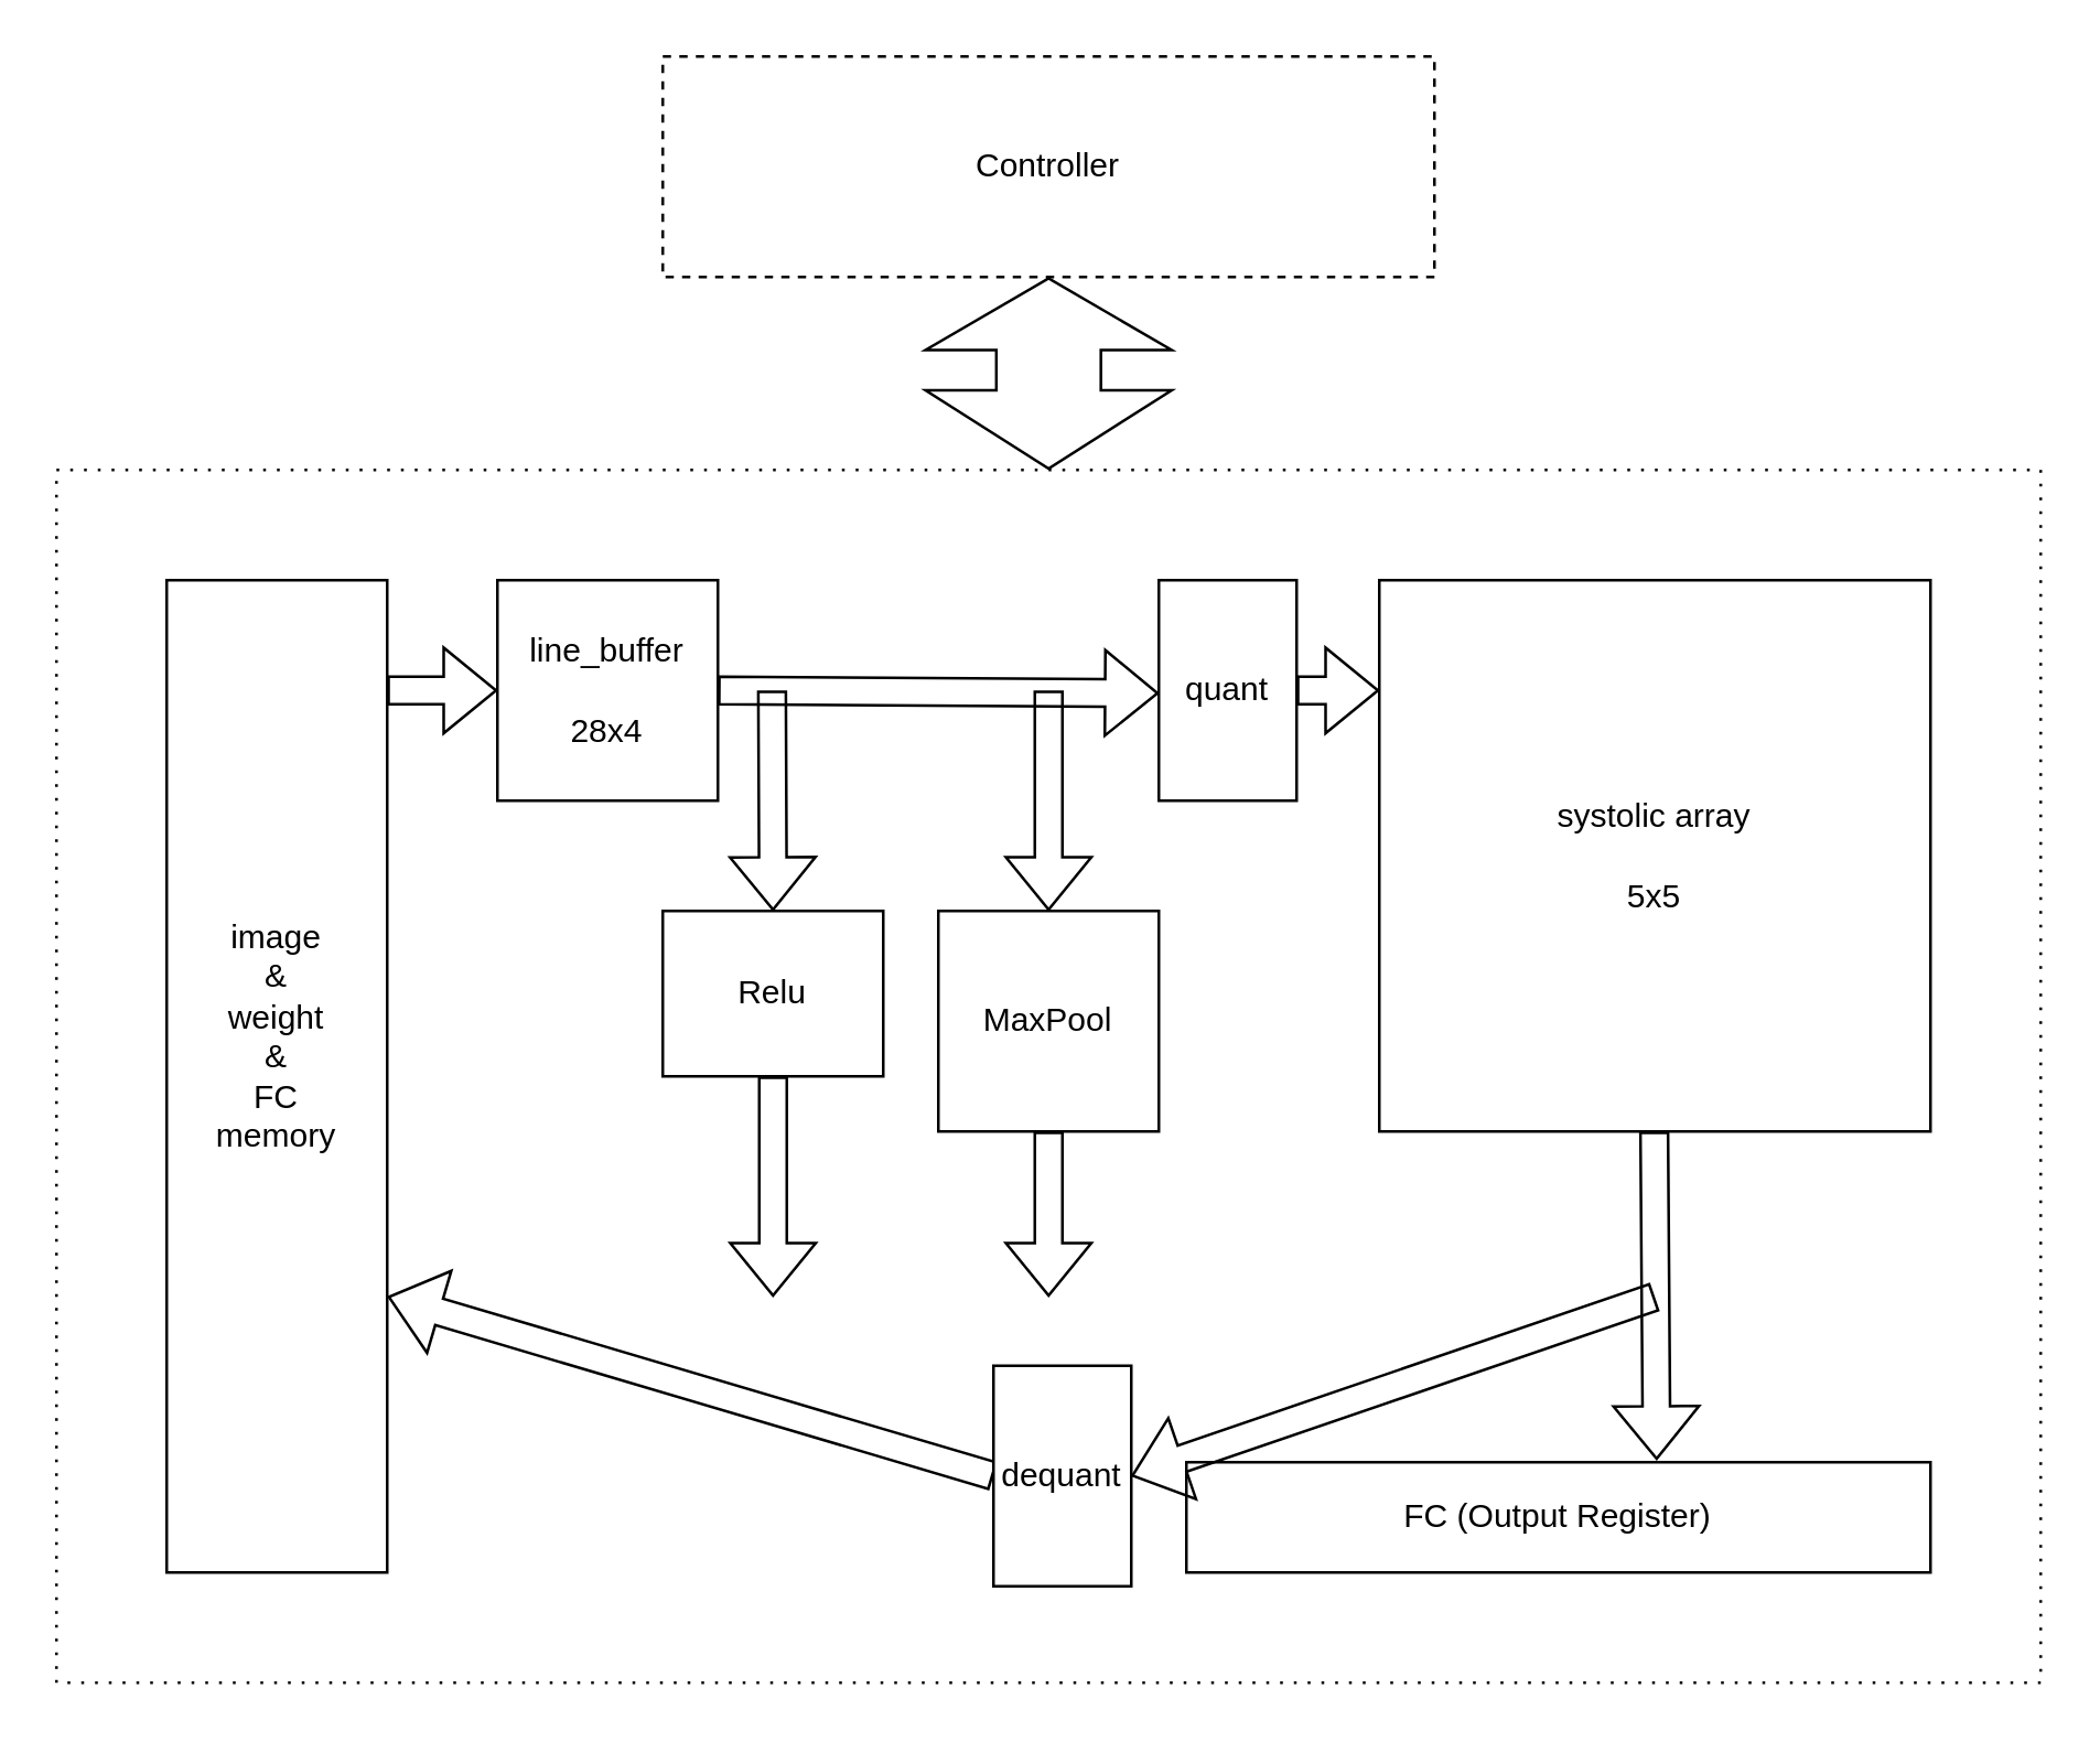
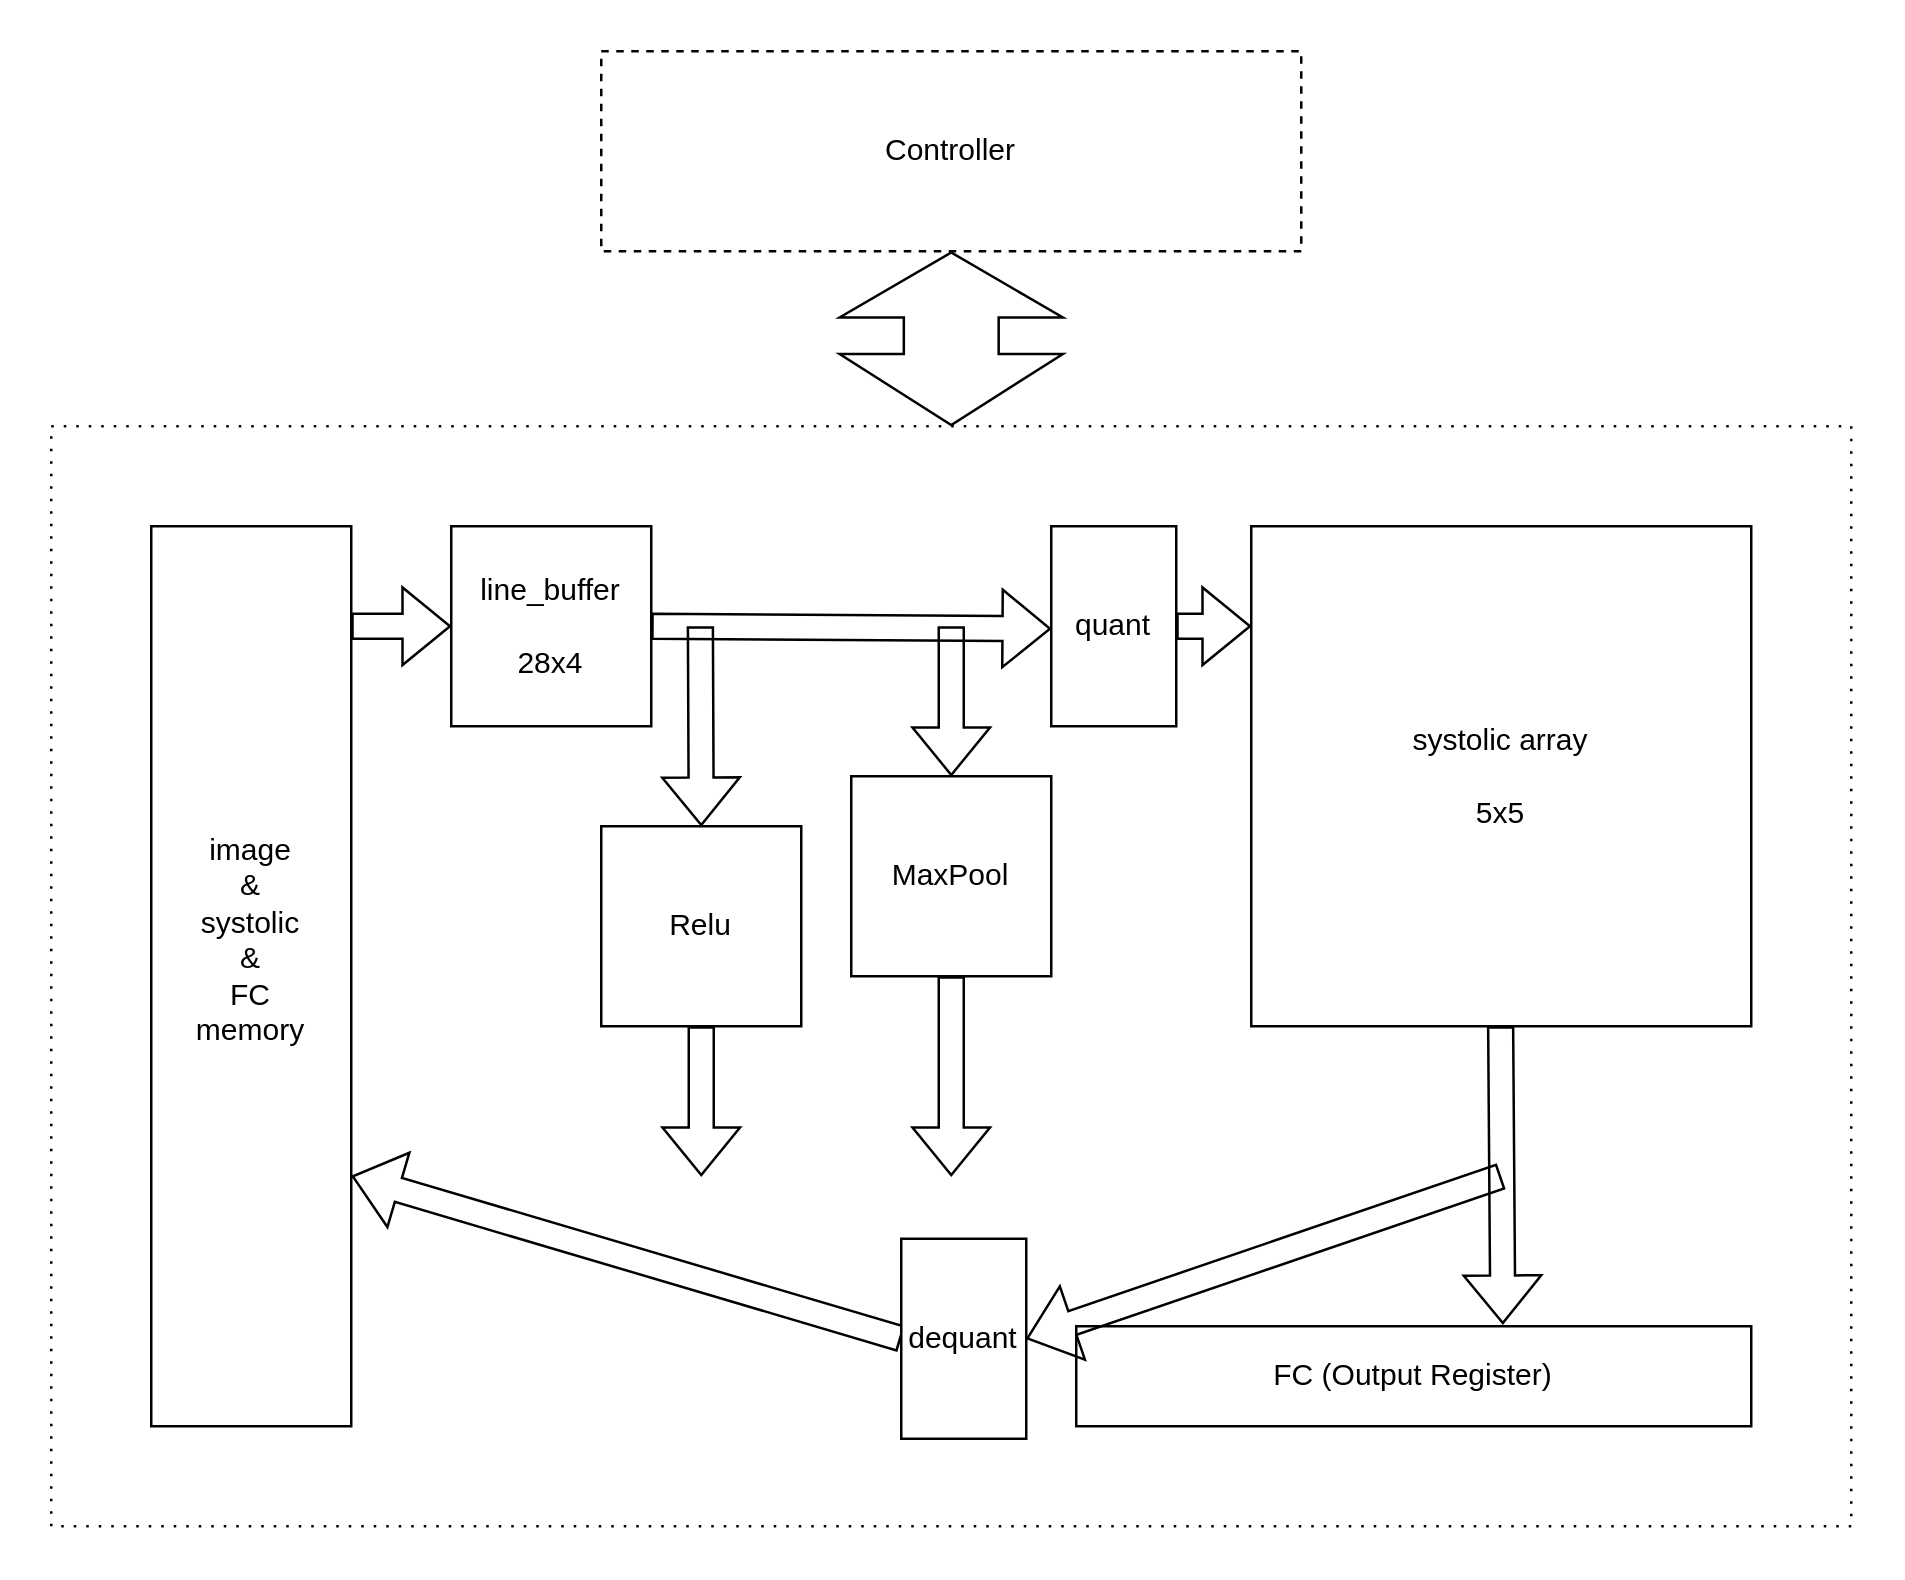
- <mxCell id="14" value="Relu" style="whiteSpace=wrap;html=1;aspect=fixed;" parent="1" vertex="1"><mxGeometry x="240" y="330" width="80" height="60" as="geometry" /></mxCell>
+ <mxCell id="14" value="Relu" style="whiteSpace=wrap;html=1;aspect=fixed;" parent="1" vertex="1"><mxGeometry x="240" y="330" width="80" height="80" as="geometry" /></mxCell>
- <mxCell id="6" value="MaxPool" style="whiteSpace=wrap;html=1;aspect=fixed;" parent="1" vertex="1"><mxGeometry x="340" y="330" width="80" height="80" as="geometry" /></mxCell>
+ <mxCell id="6" value="MaxPool" style="whiteSpace=wrap;html=1;aspect=fixed;" parent="1" vertex="1"><mxGeometry x="340" y="310" width="80" height="80" as="geometry" /></mxCell>
- <mxCell id="5" value="image&lt;div&gt;&amp;amp;&lt;/div&gt;&lt;div&gt;weight&lt;/div&gt;&lt;div&gt;&amp;amp;&lt;/div&gt;&lt;div&gt;FC&lt;/div&gt;&lt;div&gt;memory&lt;/div&gt;&lt;div&gt;&lt;br&gt;&lt;/div&gt;&lt;div&gt;&lt;br&gt;&lt;/div&gt;" style="rounded=0;whiteSpace=wrap;html=1;" parent="1" vertex="1"><mxGeometry x="60" y="210" width="80" height="360" as="geometry" /></mxCell>
+ <mxCell id="5" value="image&lt;div&gt;&amp;amp;&lt;/div&gt;&lt;div&gt;systolic&lt;/div&gt;&lt;div&gt;&amp;amp;&lt;/div&gt;&lt;div&gt;FC&lt;/div&gt;&lt;div&gt;memory&lt;/div&gt;&lt;div&gt;&lt;br&gt;&lt;/div&gt;&lt;div&gt;&lt;br&gt;&lt;/div&gt;" style="rounded=0;whiteSpace=wrap;html=1;" parent="1" vertex="1"><mxGeometry x="60" y="210" width="80" height="360" as="geometry" /></mxCell>
